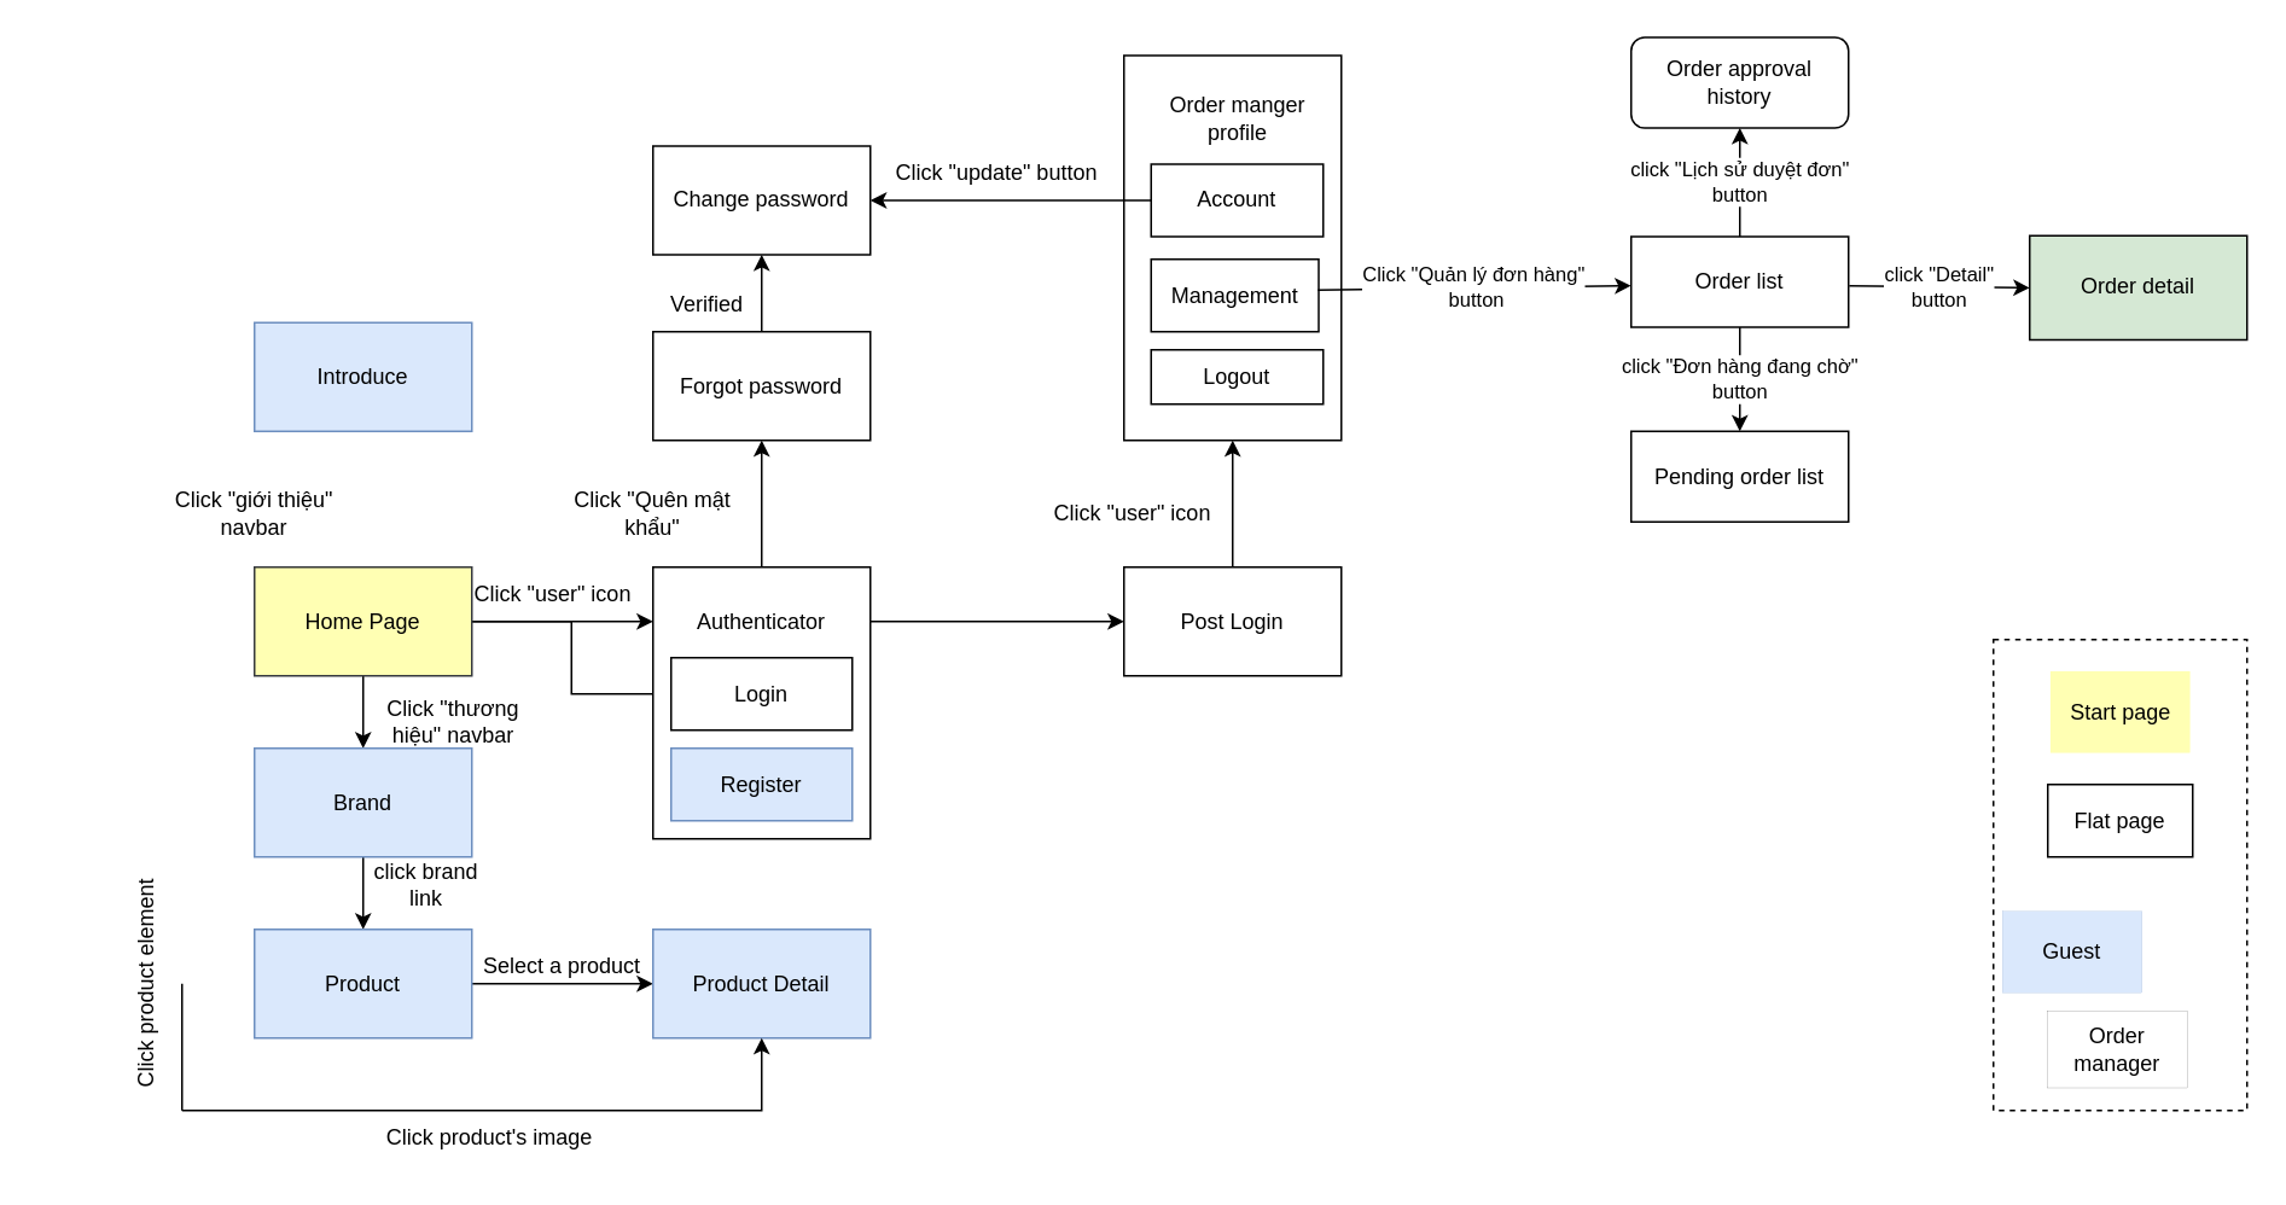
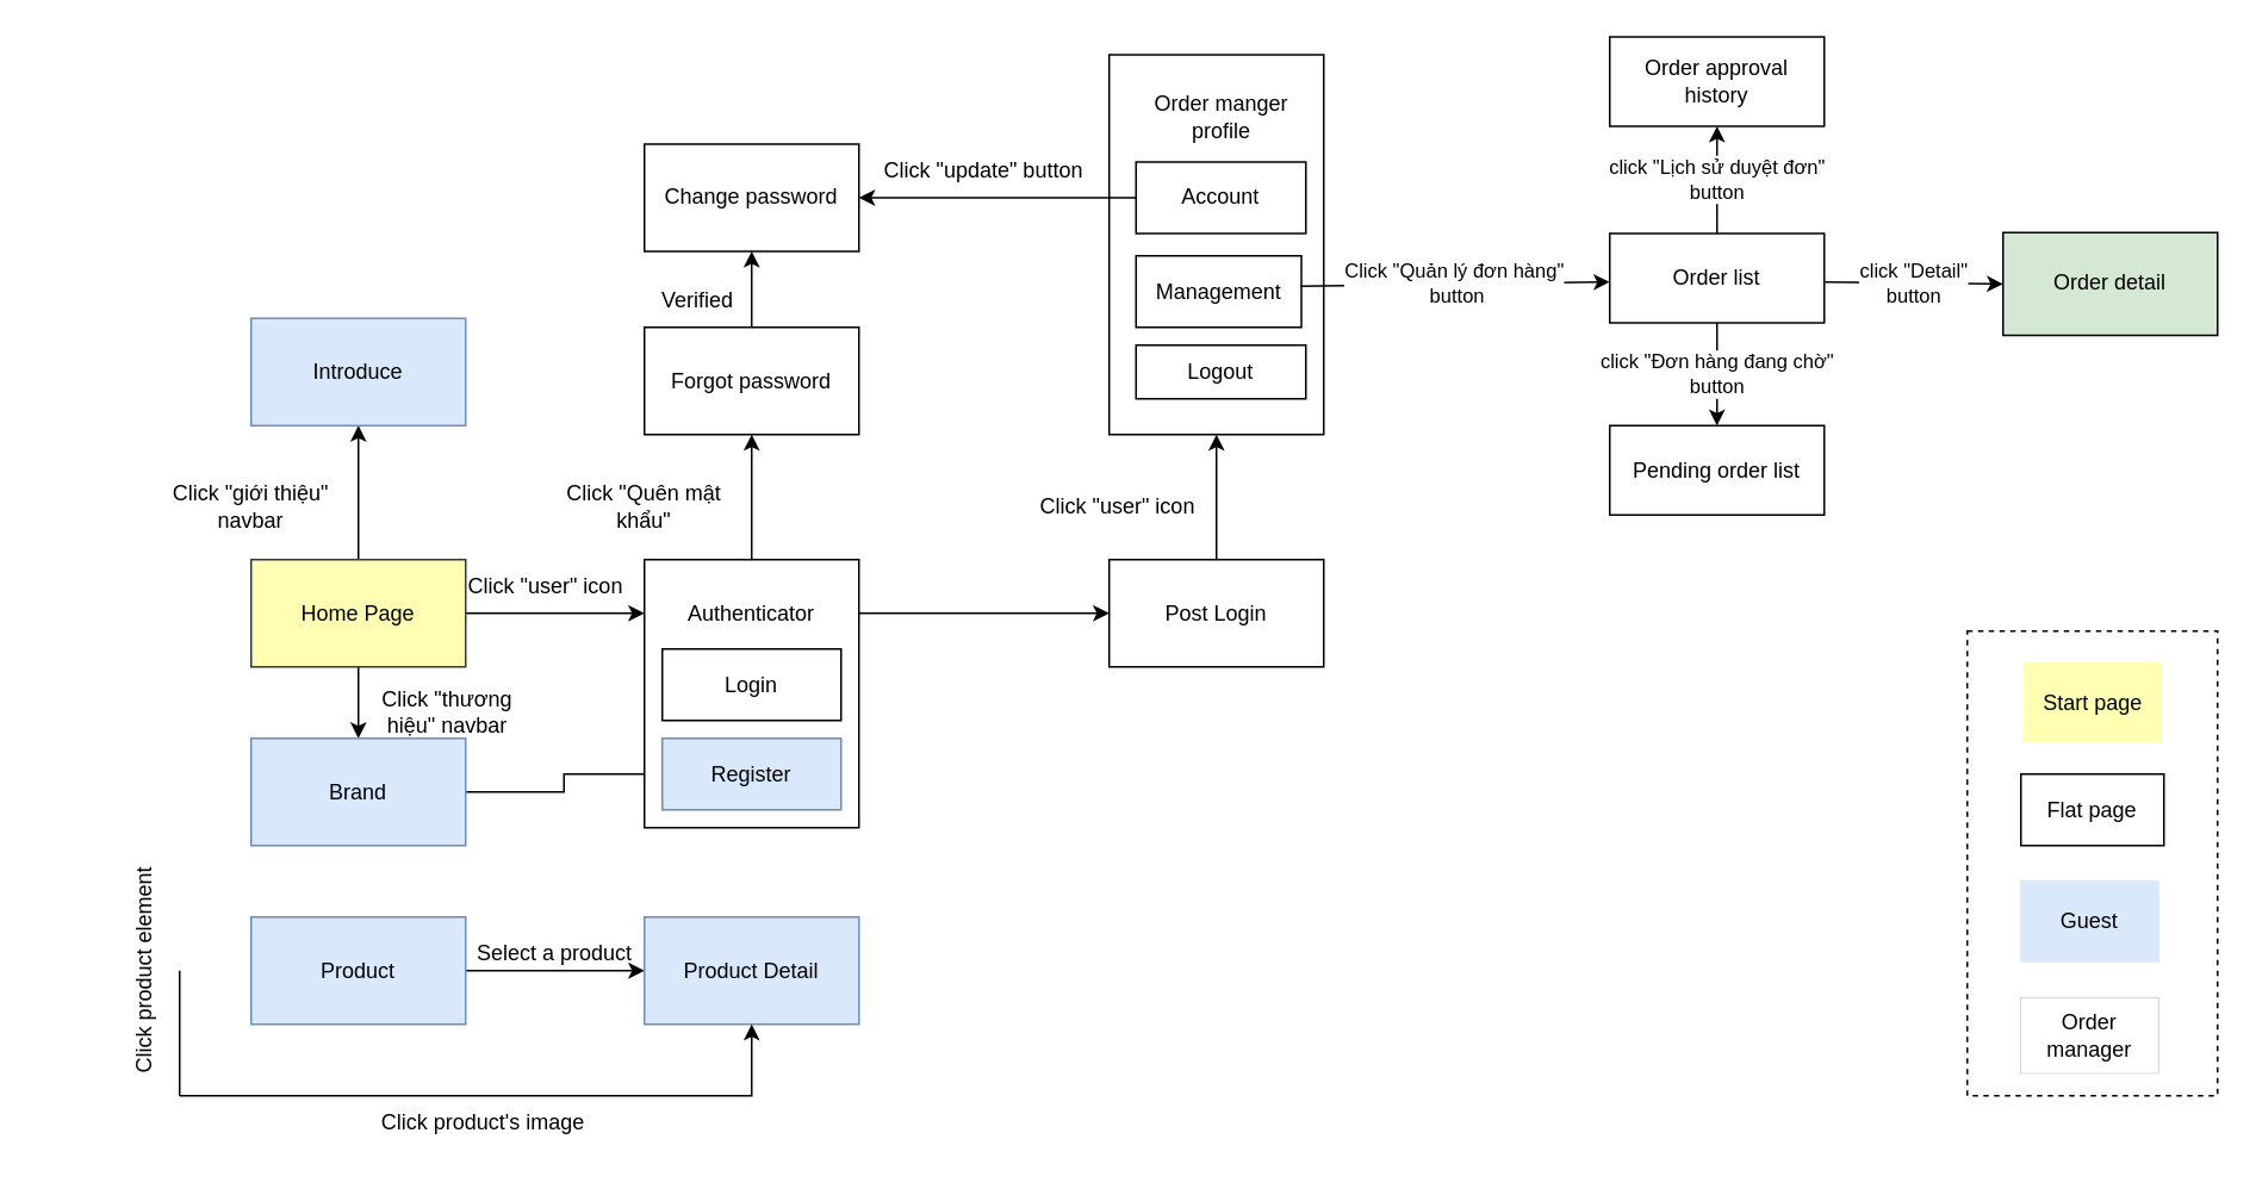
- <mxCell id="52" value="Order approval history" style="whiteSpace=wrap;html=1;rounded=1;" vertex="1" parent="1"><mxGeometry x="900" y="20" width="120" height="50" as="geometry" /></mxCell>
+ <mxCell id="52" value="Order approval history" style="rounded=0;whiteSpace=wrap;html=1;" vertex="1" parent="1"><mxGeometry x="900" y="20" width="120" height="50" as="geometry" /></mxCell>
- <mxCell id="24" style="edgeStyle=orthogonalEdgeStyle;rounded=0;orthogonalLoop=1;jettySize=auto;html=1;" edge="1" parent="1" source="25" target="39"><mxGeometry relative="1" as="geometry" /></mxCell>
+ <mxCell id="24" style="edgeStyle=orthogonalEdgeStyle;rounded=0;orthogonalLoop=1;jettySize=auto;html=1;entryX=0.5;entryY=1;entryDx=0;entryDy=0;" edge="1" parent="1" source="25" target="31"><mxGeometry relative="1" as="geometry" /></mxCell>
- <mxCell id="44" value="click brand link" style="text;html=1;strokeColor=none;fillColor=none;align=center;verticalAlign=middle;whiteSpace=wrap;rounded=0;" vertex="1" parent="1"><mxGeometry x="200" y="472.5" width="70" height="30" as="geometry" /></mxCell>
- <mxCell id="26" value="" style="edgeStyle=orthogonalEdgeStyle;rounded=0;orthogonalLoop=1;jettySize=auto;html=1;" edge="1" parent="1" source="27" target="29"><mxGeometry relative="1" as="geometry" /></mxCell>
+ <mxCell id="26" value="" style="edgeStyle=orthogonalEdgeStyle;rounded=0;orthogonalLoop=1;jettySize=auto;html=1;" edge="1" parent="1" source="27" target="40"><mxGeometry relative="1" as="geometry" /></mxCell>
- <mxCell id="14" value="Guest" style="rounded=0;whiteSpace=wrap;html=1;dashed=1;strokeWidth=0;fillColor=#dae8fc;strokeColor=#6c8ebf;" parent="1" vertex="1"><mxGeometry x="1105" y="502.5" width="77" height="45" as="geometry" /></mxCell>
+ <mxCell id="14" value="Guest" style="rounded=0;whiteSpace=wrap;html=1;dashed=1;strokeWidth=0;fillColor=#dae8fc;strokeColor=#6c8ebf;" parent="1" vertex="1"><mxGeometry x="1130" y="492.5" width="77" height="45" as="geometry" /></mxCell>
